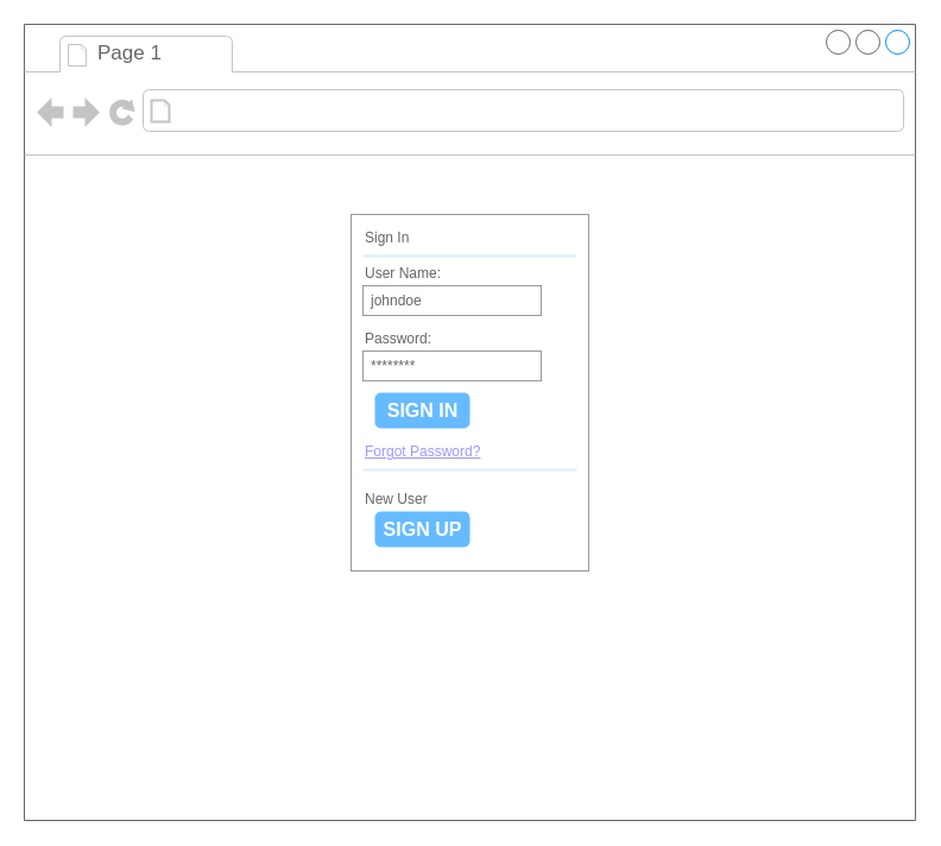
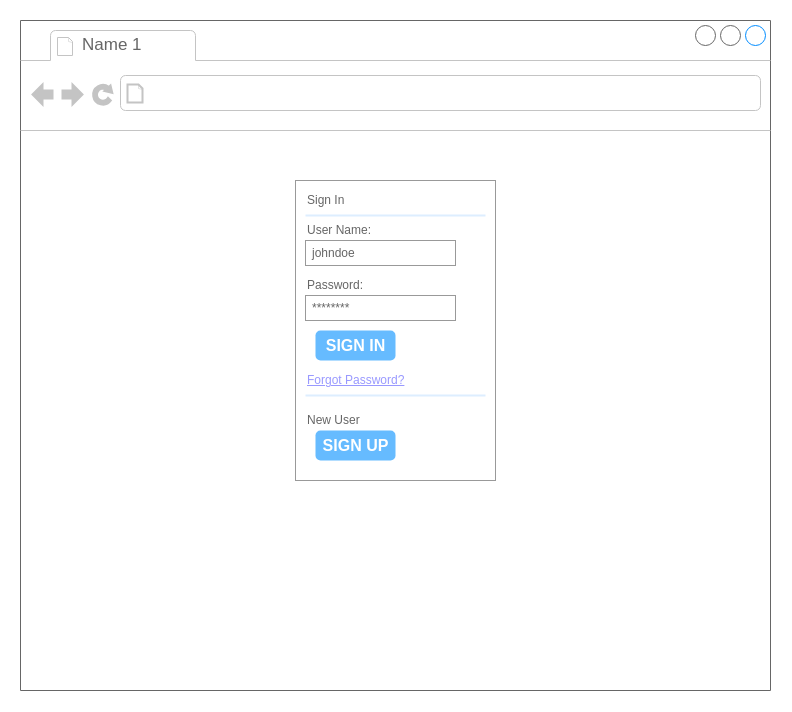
- <mxCell id="3" value="Page 1" style="strokeWidth=1;shadow=0;dashed=0;align=center;html=1;shape=mxgraph.mockup.containers.anchor;fontSize=17;fontColor=#666666;align=left;whiteSpace=wrap;" parent="2" vertex="1"><mxGeometry x="60" y="12" width="110" height="26" as="geometry" /></mxCell>
+ <mxCell id="3" value="Name 1" style="strokeWidth=1;shadow=0;dashed=0;align=center;html=1;shape=mxgraph.mockup.containers.anchor;fontSize=17;fontColor=#666666;align=left;whiteSpace=wrap;" parent="2" vertex="1"><mxGeometry x="60" y="12" width="110" height="26" as="geometry" /></mxCell>
